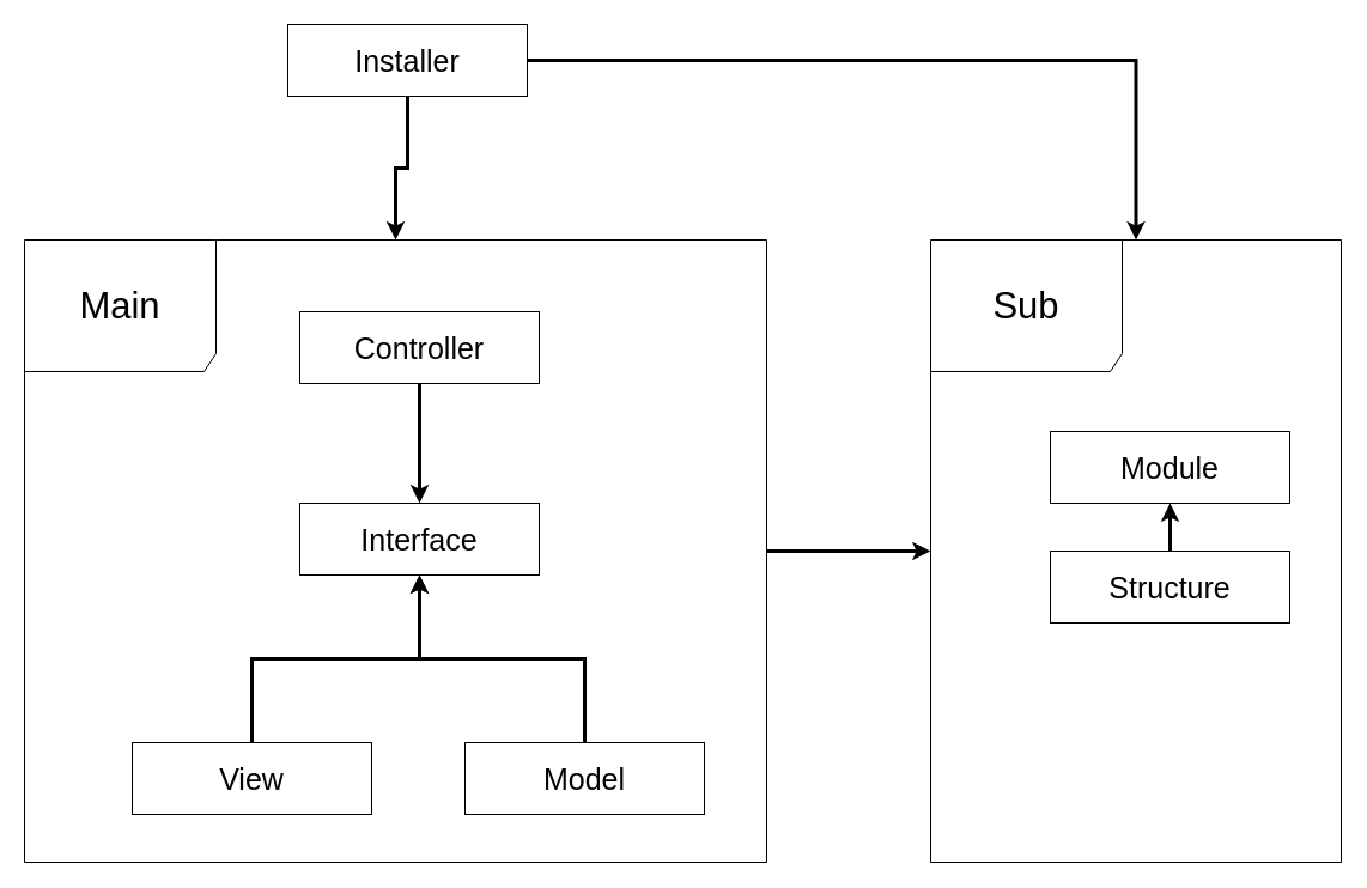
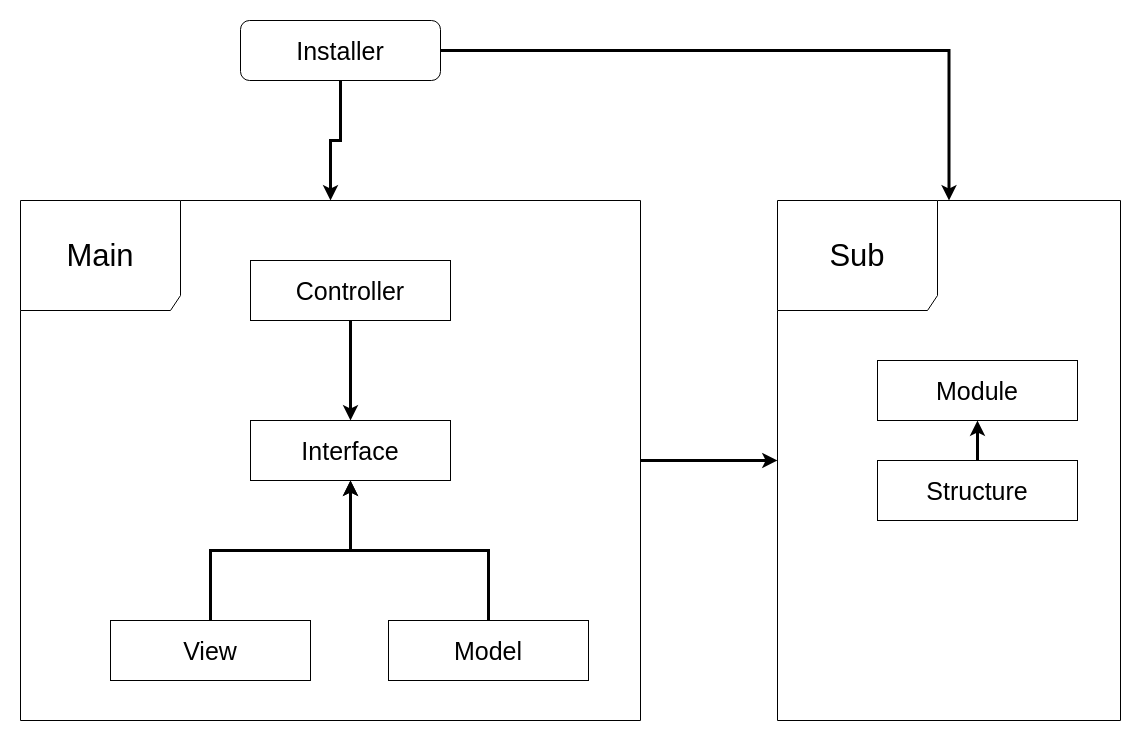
- <mxCell id="14" value="Installer" style="rounded=0;whiteSpace=wrap;html=1;fontSize=25;" vertex="1" parent="1"><mxGeometry x="240" y="20" width="200" height="60" as="geometry" /></mxCell>
+ <mxCell id="14" value="Installer" style="whiteSpace=wrap;html=1;fontSize=25;rounded=1;" vertex="1" parent="1"><mxGeometry x="240" y="20" width="200" height="60" as="geometry" /></mxCell>
